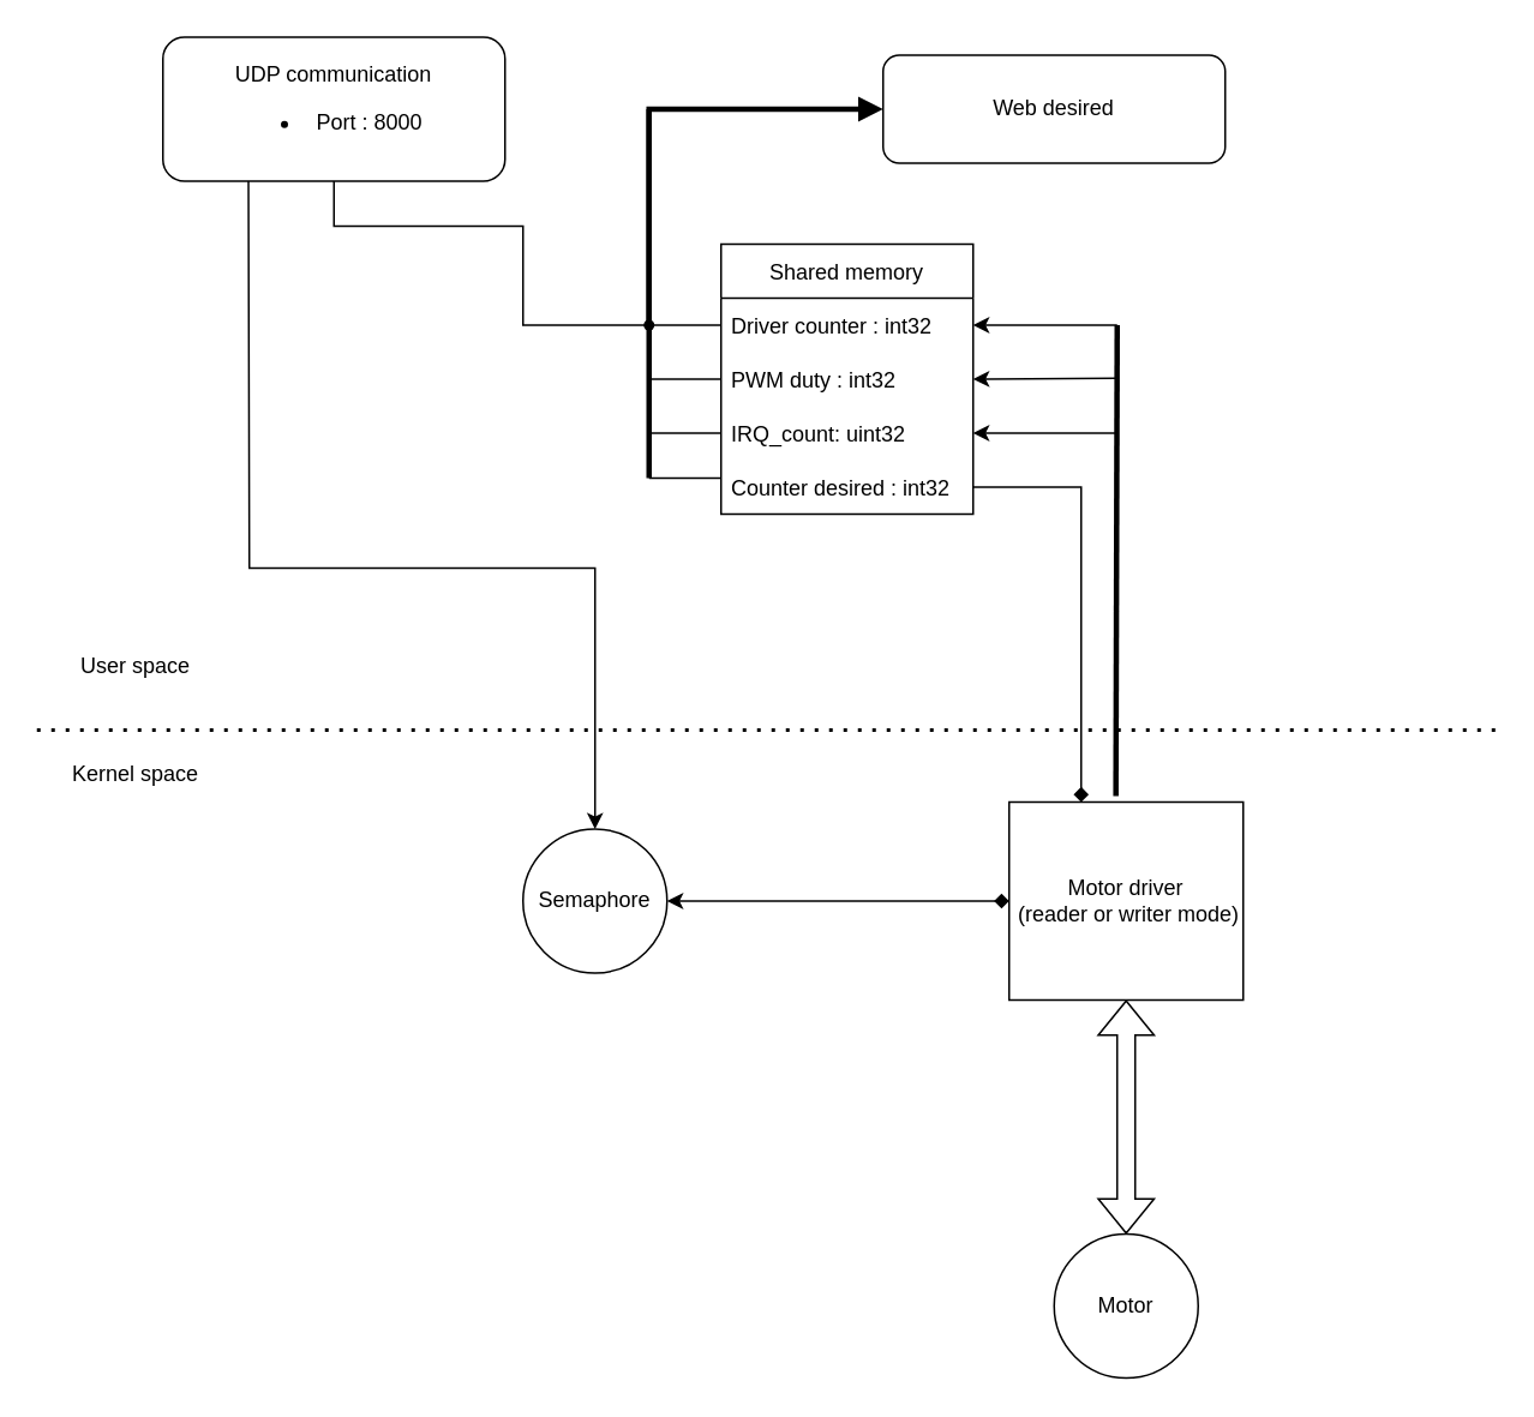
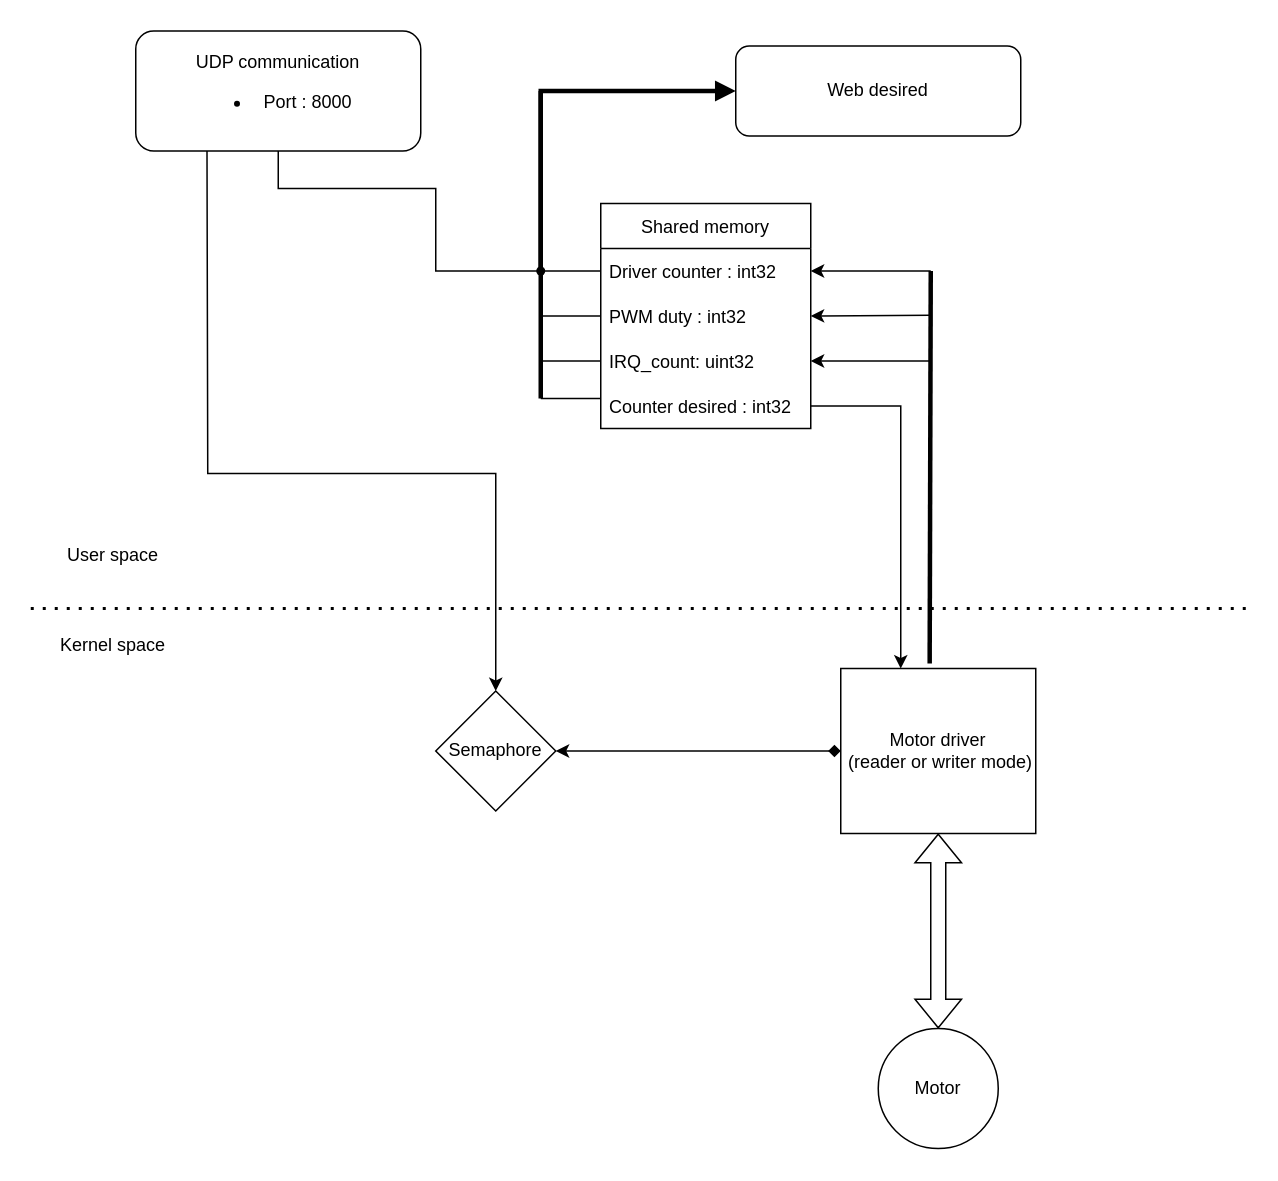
- <mxCell id="27" style="edgeStyle=orthogonalEdgeStyle;rounded=0;orthogonalLoop=1;jettySize=auto;html=1;startArrow=none;startFill=0;endArrow=diamond;endFill=1;" edge="1" parent="1" source="13" target="2"><mxGeometry relative="1" as="geometry"><mxPoint x="600" y="270" as="targetPoint" /><Array as="points"><mxPoint x="600" y="270" /></Array></mxGeometry></mxCell>
+ <mxCell id="27" style="edgeStyle=orthogonalEdgeStyle;rounded=0;orthogonalLoop=1;jettySize=auto;html=1;startArrow=none;startFill=0;endArrow=classic;endFill=1;" edge="1" parent="1" source="13" target="2"><mxGeometry relative="1" as="geometry"><mxPoint x="600" y="270" as="targetPoint" /><Array as="points"><mxPoint x="600" y="270" /></Array></mxGeometry></mxCell>
- <mxCell id="24" value="Semaphore" style="ellipse;whiteSpace=wrap;html=1;" vertex="1" parent="1"><mxGeometry x="290" y="460" width="80" height="80" as="geometry" /></mxCell>
+ <mxCell id="24" value="Semaphore" style="rhombus;whiteSpace=wrap;html=1;" vertex="1" parent="1"><mxGeometry x="290" y="460" width="80" height="80" as="geometry" /></mxCell>
